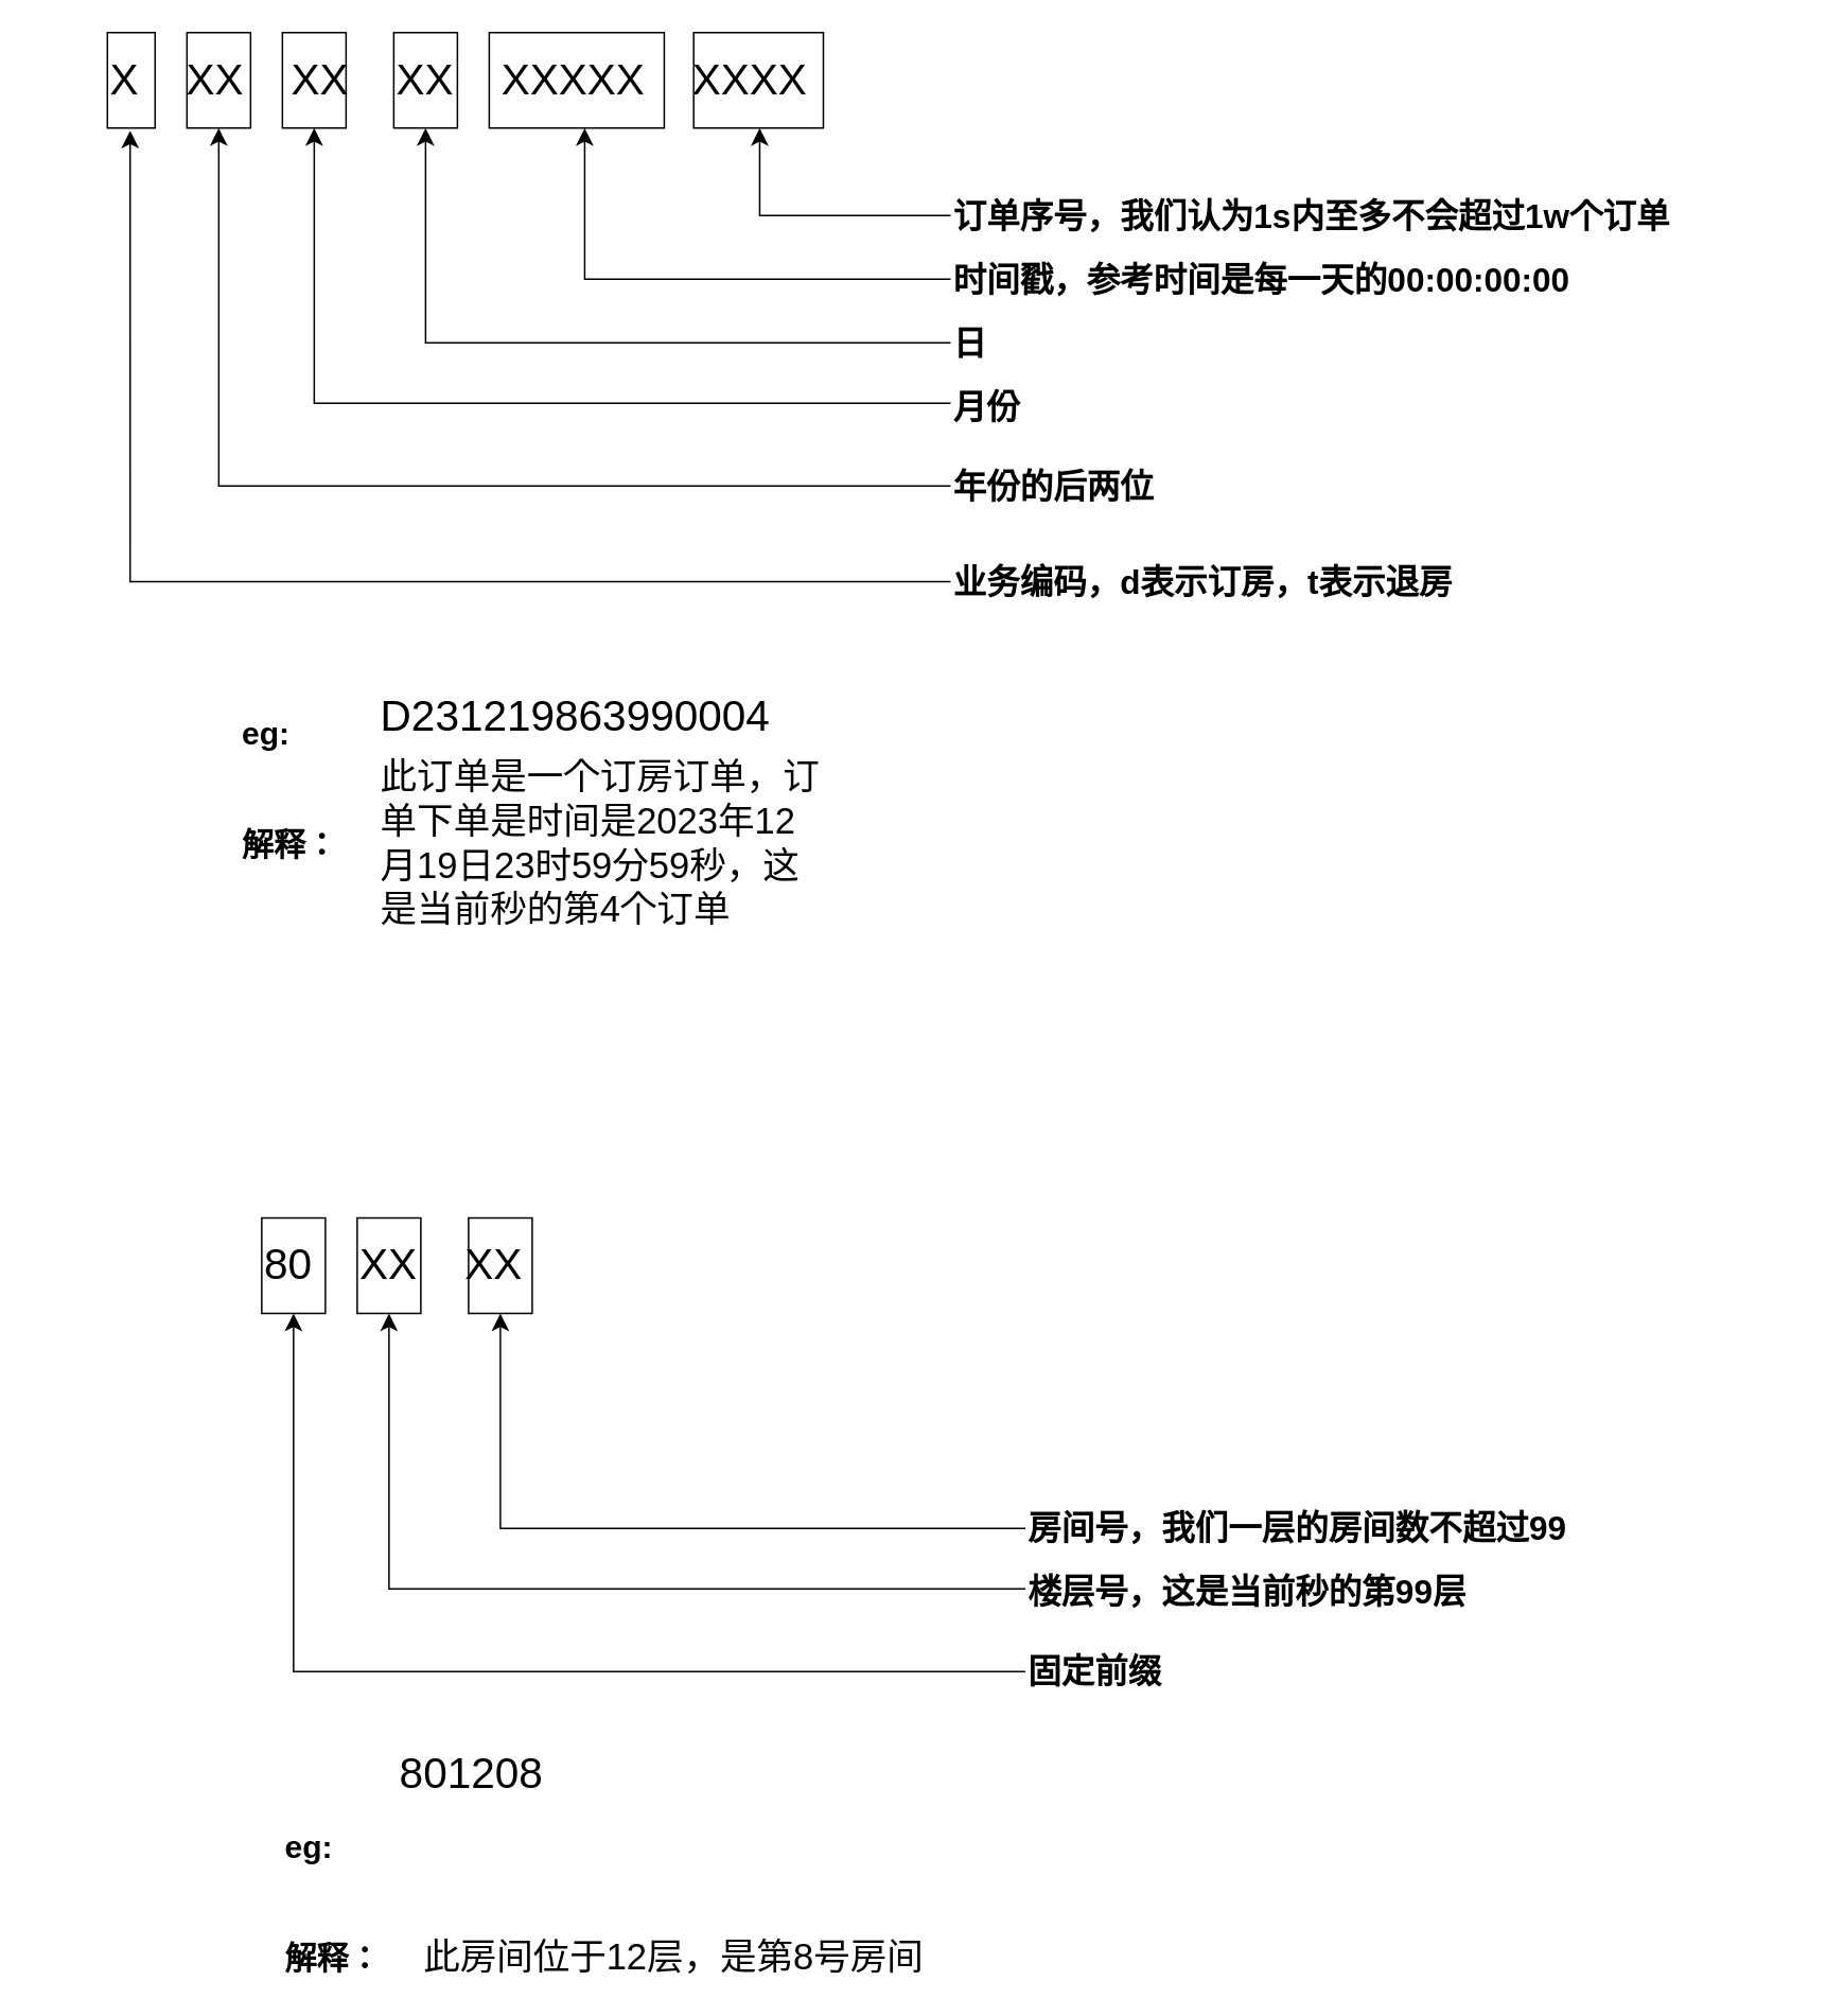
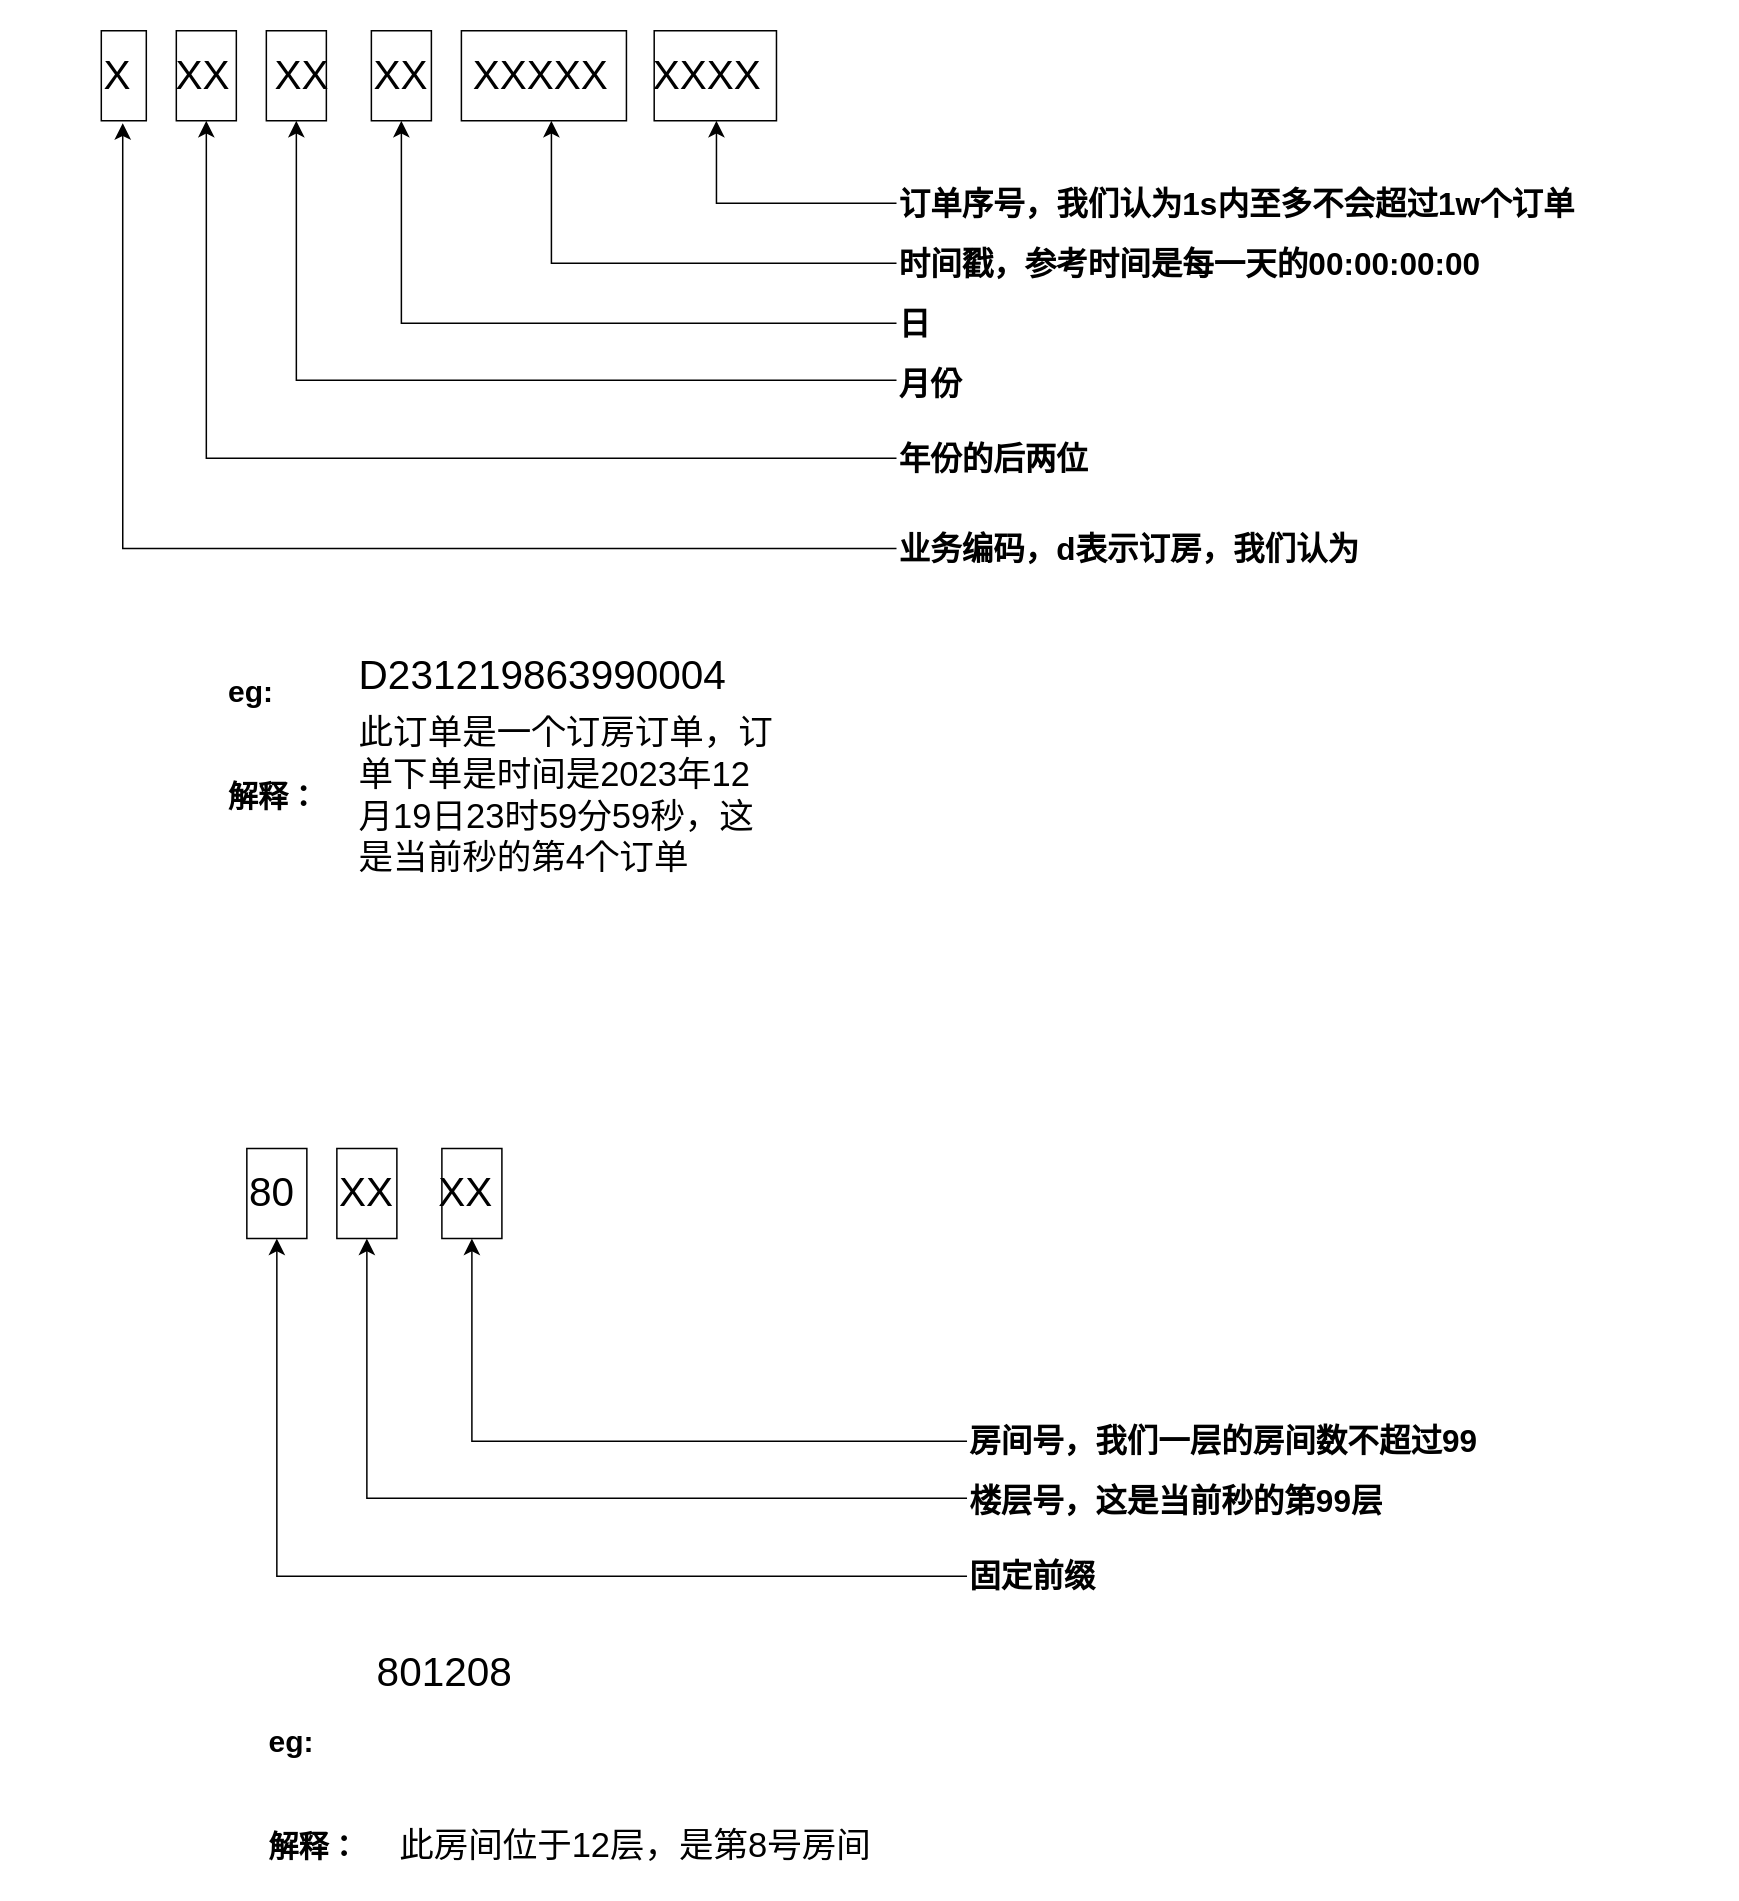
- <mxCell id="15" value="业务编码，d表示订房，t表示退房" style="text;html=1;strokeColor=none;fillColor=none;align=left;verticalAlign=middle;whiteSpace=wrap;rounded=0;fontSize=21;fontStyle=1" vertex="1" parent="1"><mxGeometry x="597" y="345" width="340" height="40" as="geometry" /></mxCell>
+ <mxCell id="15" value="业务编码，d表示订房，我们认为" style="text;html=1;strokeColor=none;fillColor=none;align=left;verticalAlign=middle;whiteSpace=wrap;rounded=0;fontSize=21;fontStyle=1" vertex="1" parent="1"><mxGeometry x="597" y="345" width="340" height="40" as="geometry" /></mxCell>
